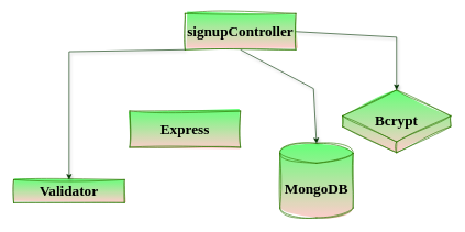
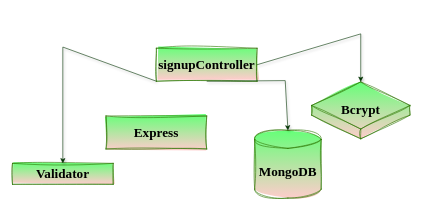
- <mxCell id="2" value="&lt;font style=&quot;font-size: 22px;&quot;&gt;signupController&lt;/font&gt;" style="rounded=0;whiteSpace=wrap;html=1;sketch=1;hachureGap=4;jiggle=2;curveFitting=1;fontFamily=Architects Daughter;fontSource=https%3A%2F%2Ffonts.googleapis.com%2Fcss%3Ffamily%3DArchitects%2BDaughter;fontSize=22;fillStyle=solid;fillColor=#66ff78;fontColor=#000000;strokeColor=#2D7600;fontStyle=1;gradientColor=#FFCCCC;" parent="1" vertex="1"><mxGeometry x="280" y="20" width="168" height="55" as="geometry" /></mxCell>
+ <mxCell id="2" value="&lt;font style=&quot;font-size: 22px;&quot;&gt;signupController&lt;/font&gt;" style="rounded=0;whiteSpace=wrap;html=1;sketch=1;hachureGap=4;jiggle=2;curveFitting=1;fontFamily=Architects Daughter;fontSource=https%3A%2F%2Ffonts.googleapis.com%2Fcss%3Ffamily%3DArchitects%2BDaughter;fontSize=22;fillStyle=solid;fillColor=#66ff78;fontColor=#000000;strokeColor=#2D7600;fontStyle=1;gradientColor=#FFCCCC;" parent="1" vertex="1"><mxGeometry x="260" y="80" width="168" height="55" as="geometry" /></mxCell>
- <mxCell id="3" value="&lt;font style=&quot;font-size: 22px;&quot;&gt;Express&lt;/font&gt;" style="rounded=0;whiteSpace=wrap;html=1;sketch=1;hachureGap=4;jiggle=2;curveFitting=1;fontFamily=Architects Daughter;fontSource=https%3A%2F%2Ffonts.googleapis.com%2Fcss%3Ffamily%3DArchitects%2BDaughter;fontSize=22;fillStyle=solid;fillColor=#66ff78;fontColor=#000000;strokeColor=#2D7600;fontStyle=1;gradientColor=#FFCCCC;" parent="1" vertex="1"><mxGeometry x="196" y="168" width="168" height="55" as="geometry" /></mxCell>
+ <mxCell id="3" value="&lt;font style=&quot;font-size: 22px;&quot;&gt;Express&lt;/font&gt;" style="rounded=0;whiteSpace=wrap;html=1;sketch=1;hachureGap=4;jiggle=2;curveFitting=1;fontFamily=Architects Daughter;fontSource=https%3A%2F%2Ffonts.googleapis.com%2Fcss%3Ffamily%3DArchitects%2BDaughter;fontSize=22;fillStyle=solid;fillColor=#66ff78;fontColor=#000000;strokeColor=#2D7600;fontStyle=1;gradientColor=#FFCCCC;" parent="1" vertex="1"><mxGeometry x="176" y="193" width="168" height="55" as="geometry" /></mxCell>
